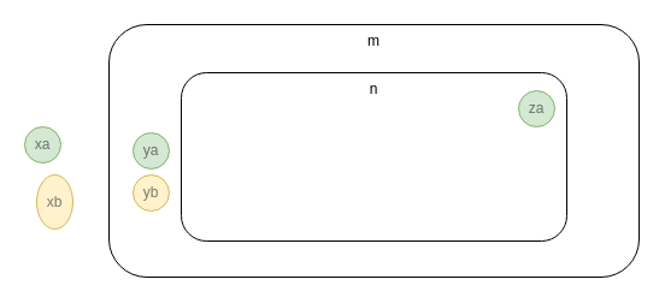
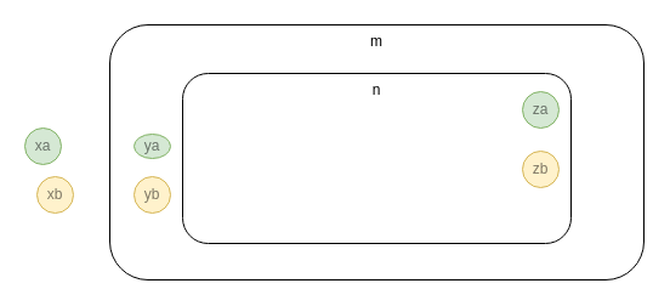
- <mxCell id="5" value="ya" style="ellipse;whiteSpace=wrap;html=1;aspect=fixed;fillColor=#d5e8d4;align=center;strokeColor=#82b366;textOpacity=50;" parent="1" vertex="1"><mxGeometry x="110" y="110" width="30" height="30" as="geometry" /></mxCell>
+ <mxCell id="5" value="ya" style="ellipse;whiteSpace=wrap;html=1;aspect=fixed;fillColor=#d5e8d4;align=center;strokeColor=#82b366;textOpacity=50;" parent="1" vertex="1"><mxGeometry x="110" y="110" width="30" height="20" as="geometry" /></mxCell>
+ <mxCell id="6" value="zb" style="ellipse;whiteSpace=wrap;html=1;aspect=fixed;fillColor=#fff2cc;align=center;strokeColor=#d6b656;textOpacity=50;" parent="1" vertex="1"><mxGeometry x="430" y="124" width="30" height="30" as="geometry" /></mxCell>
- <mxCell id="7" value="xb" style="ellipse;whiteSpace=wrap;html=1;aspect=fixed;fillColor=#fff2cc;align=center;strokeColor=#d6b656;textOpacity=50;" parent="1" vertex="1"><mxGeometry x="30" y="145" width="30" height="45" as="geometry" /></mxCell>
+ <mxCell id="7" value="xb" style="ellipse;whiteSpace=wrap;html=1;aspect=fixed;fillColor=#fff2cc;align=center;strokeColor=#d6b656;textOpacity=50;" parent="1" vertex="1"><mxGeometry x="30" y="145" width="30" height="30" as="geometry" /></mxCell>
